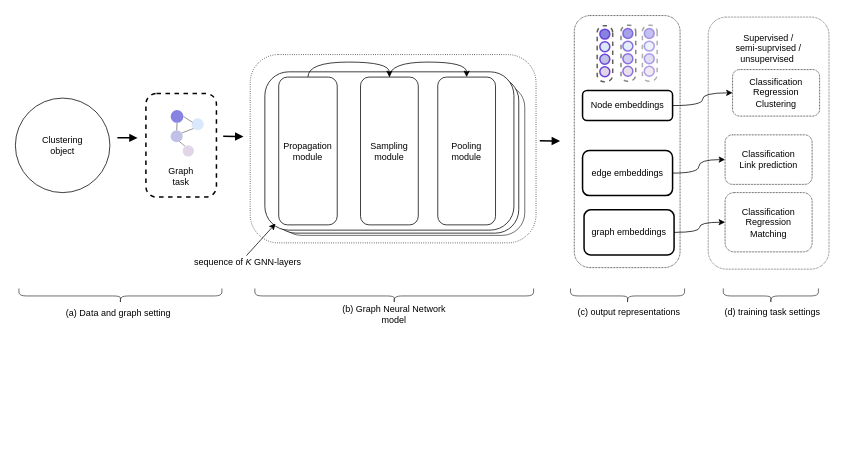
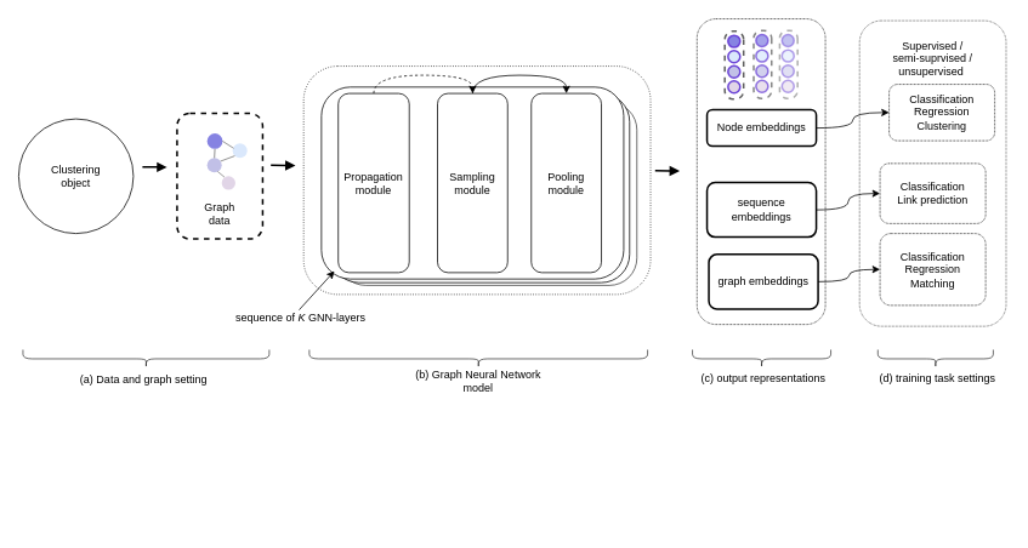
- <mxCell id="11" style="edgeStyle=orthogonalEdgeStyle;rounded=0;orthogonalLoop=1;jettySize=auto;html=1;exitX=0.5;exitY=0;exitDx=0;exitDy=0;entryX=0.5;entryY=0;entryDx=0;entryDy=0;elbow=vertical;curved=1;" edge="1" parent="1" source="12" target="10"><mxGeometry relative="1" as="geometry" /></mxCell>
+ <mxCell id="11" style="edgeStyle=orthogonalEdgeStyle;rounded=0;orthogonalLoop=1;jettySize=auto;html=1;exitX=0.5;exitY=0;exitDx=0;exitDy=0;entryX=0.5;entryY=0;entryDx=0;entryDy=0;elbow=vertical;curved=1;dashed=1;" edge="1" parent="1" source="12" target="10"><mxGeometry relative="1" as="geometry" /></mxCell>
- <mxCell id="21" value="edge embeddings" style="rounded=1;whiteSpace=wrap;html=1;strokeWidth=2;fillColor=none;" vertex="1" parent="1"><mxGeometry x="776" y="200" width="120" height="60" as="geometry" /></mxCell>
+ <mxCell id="21" value="sequence embeddings" style="rounded=1;whiteSpace=wrap;html=1;strokeWidth=2;fillColor=none;" vertex="1" parent="1"><mxGeometry x="776" y="200" width="120" height="60" as="geometry" /></mxCell>
- <mxCell id="24" value="Graph task" style="text;html=1;strokeColor=none;fillColor=none;align=center;verticalAlign=middle;whiteSpace=wrap;rounded=0;dashed=1;dashPattern=1 2;" vertex="1" parent="1"><mxGeometry x="221" y="225" width="40" height="20" as="geometry" /></mxCell>
+ <mxCell id="24" value="Graph data" style="text;html=1;strokeColor=none;fillColor=none;align=center;verticalAlign=middle;whiteSpace=wrap;rounded=0;dashed=1;dashPattern=1 2;" vertex="1" parent="1"><mxGeometry x="221" y="225" width="40" height="20" as="geometry" /></mxCell>
